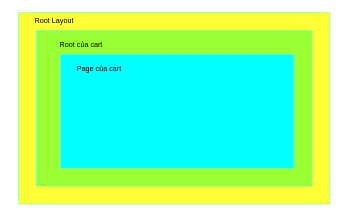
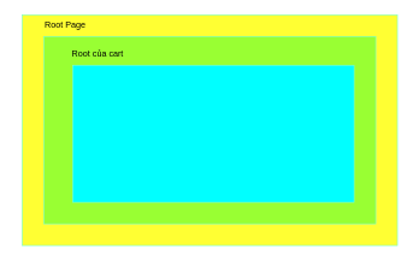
- <mxCell id="3" value="Root Layout" style="text;html=1;strokeColor=none;fillColor=none;align=center;verticalAlign=middle;whiteSpace=wrap;rounded=0;" vertex="1" parent="1"><mxGeometry x="20" y="20" width="140" height="30" as="geometry" /></mxCell>
+ <mxCell id="3" value="Root Page" style="text;html=1;strokeColor=none;fillColor=none;align=center;verticalAlign=middle;whiteSpace=wrap;rounded=0;" vertex="1" parent="1"><mxGeometry x="20" y="20" width="140" height="30" as="geometry" /></mxCell>
- <mxCell id="7" value="Page của cart" style="text;html=1;strokeColor=none;fillColor=none;align=center;verticalAlign=middle;whiteSpace=wrap;rounded=0;" vertex="1" parent="1"><mxGeometry x="100" y="100" width="130" height="30" as="geometry" /></mxCell>
